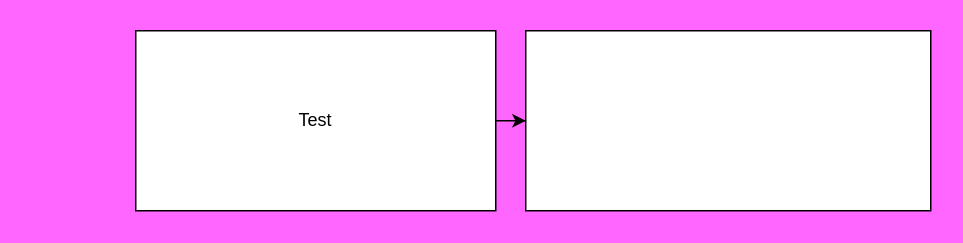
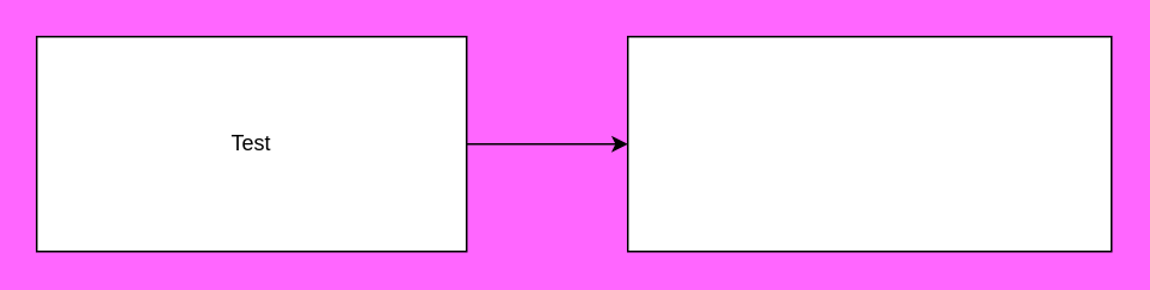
- <mxCell id="3" value="Test" style="rounded=0;whiteSpace=wrap;html=1;" vertex="1" parent="1"><mxGeometry x="90" y="20" width="240" height="120" as="geometry" /></mxCell>
+ <mxCell id="3" value="Test" style="rounded=0;whiteSpace=wrap;html=1;" vertex="1" parent="1"><mxGeometry x="20" y="20" width="240" height="120" as="geometry" /></mxCell>
